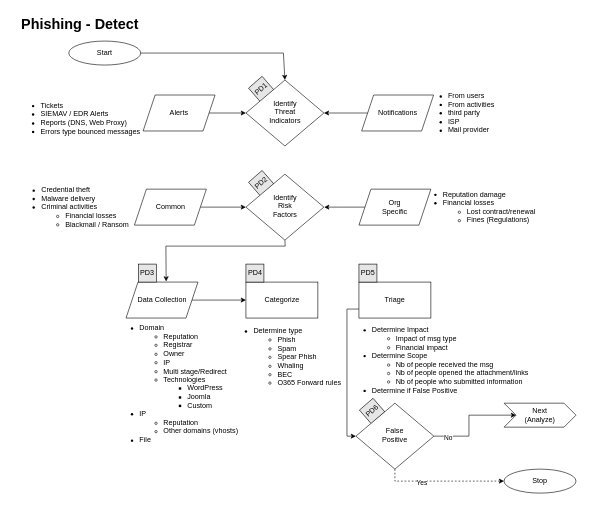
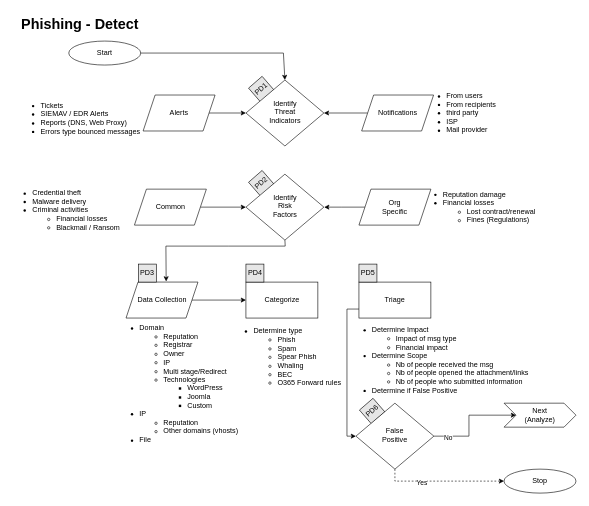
- <mxCell id="25" value="&lt;div align=&quot;left&quot;&gt;&lt;ul&gt;&lt;li&gt;From users&lt;br&gt;&lt;/li&gt;&lt;li&gt;From activities&lt;br&gt;&lt;/li&gt;&lt;li&gt;third party&lt;br&gt;&lt;/li&gt;&lt;li&gt;ISP &lt;br&gt;&lt;/li&gt;&lt;li&gt;Mail provider&lt;/li&gt;&lt;/ul&gt;&lt;/div&gt;" style="text;html=1;resizable=0;autosize=1;align=center;verticalAlign=middle;points=[];fillColor=none;strokeColor=none;rounded=0;" parent="1" vertex="1"><mxGeometry x="694.5" y="138" width="140" height="100" as="geometry" /></mxCell>
+ <mxCell id="25" value="&lt;div align=&quot;left&quot;&gt;&lt;ul&gt;&lt;li&gt;From users&lt;br&gt;&lt;/li&gt;&lt;li&gt;From recipients&lt;br&gt;&lt;/li&gt;&lt;li&gt;third party&lt;br&gt;&lt;/li&gt;&lt;li&gt;ISP &lt;br&gt;&lt;/li&gt;&lt;li&gt;Mail provider&lt;/li&gt;&lt;/ul&gt;&lt;/div&gt;" style="text;html=1;resizable=0;autosize=1;align=center;verticalAlign=middle;points=[];fillColor=none;strokeColor=none;rounded=0;" parent="1" vertex="1"><mxGeometry x="694.5" y="138" width="140" height="100" as="geometry" /></mxCell>
- <mxCell id="26" value="&lt;div align=&quot;left&quot;&gt;&lt;ul&gt;&lt;li&gt;Credential theft&lt;br&gt;&lt;/li&gt;&lt;li&gt;Malware delivery&lt;br&gt;&lt;/li&gt;&lt;li&gt;Criminal activities&lt;br&gt;&lt;/li&gt;&lt;ul&gt;&lt;li&gt;Financial losses &lt;br&gt;&lt;/li&gt;&lt;li&gt;Blackmail / Ransom&lt;br&gt;&lt;/li&gt;&lt;/ul&gt;&lt;/ul&gt;&lt;/div&gt;" style="text;html=1;resizable=0;autosize=1;align=center;verticalAlign=middle;points=[];fillColor=none;strokeColor=none;rounded=0;" parent="1" vertex="1"><mxGeometry x="21" y="295" width="200" height="100" as="geometry" /></mxCell>
+ <mxCell id="26" value="&lt;div align=&quot;left&quot;&gt;&lt;ul&gt;&lt;li&gt;Credential theft&lt;br&gt;&lt;/li&gt;&lt;li&gt;Malware delivery&lt;br&gt;&lt;/li&gt;&lt;li&gt;Criminal activities&lt;br&gt;&lt;/li&gt;&lt;ul&gt;&lt;li&gt;Financial losses &lt;br&gt;&lt;/li&gt;&lt;li&gt;Blackmail / Ransom&lt;br&gt;&lt;/li&gt;&lt;/ul&gt;&lt;/ul&gt;&lt;/div&gt;" style="text;html=1;resizable=0;autosize=1;align=center;verticalAlign=middle;points=[];fillColor=none;strokeColor=none;rounded=0;" parent="1" vertex="1"><mxGeometry x="6" y="300" width="200" height="100" as="geometry" /></mxCell>
